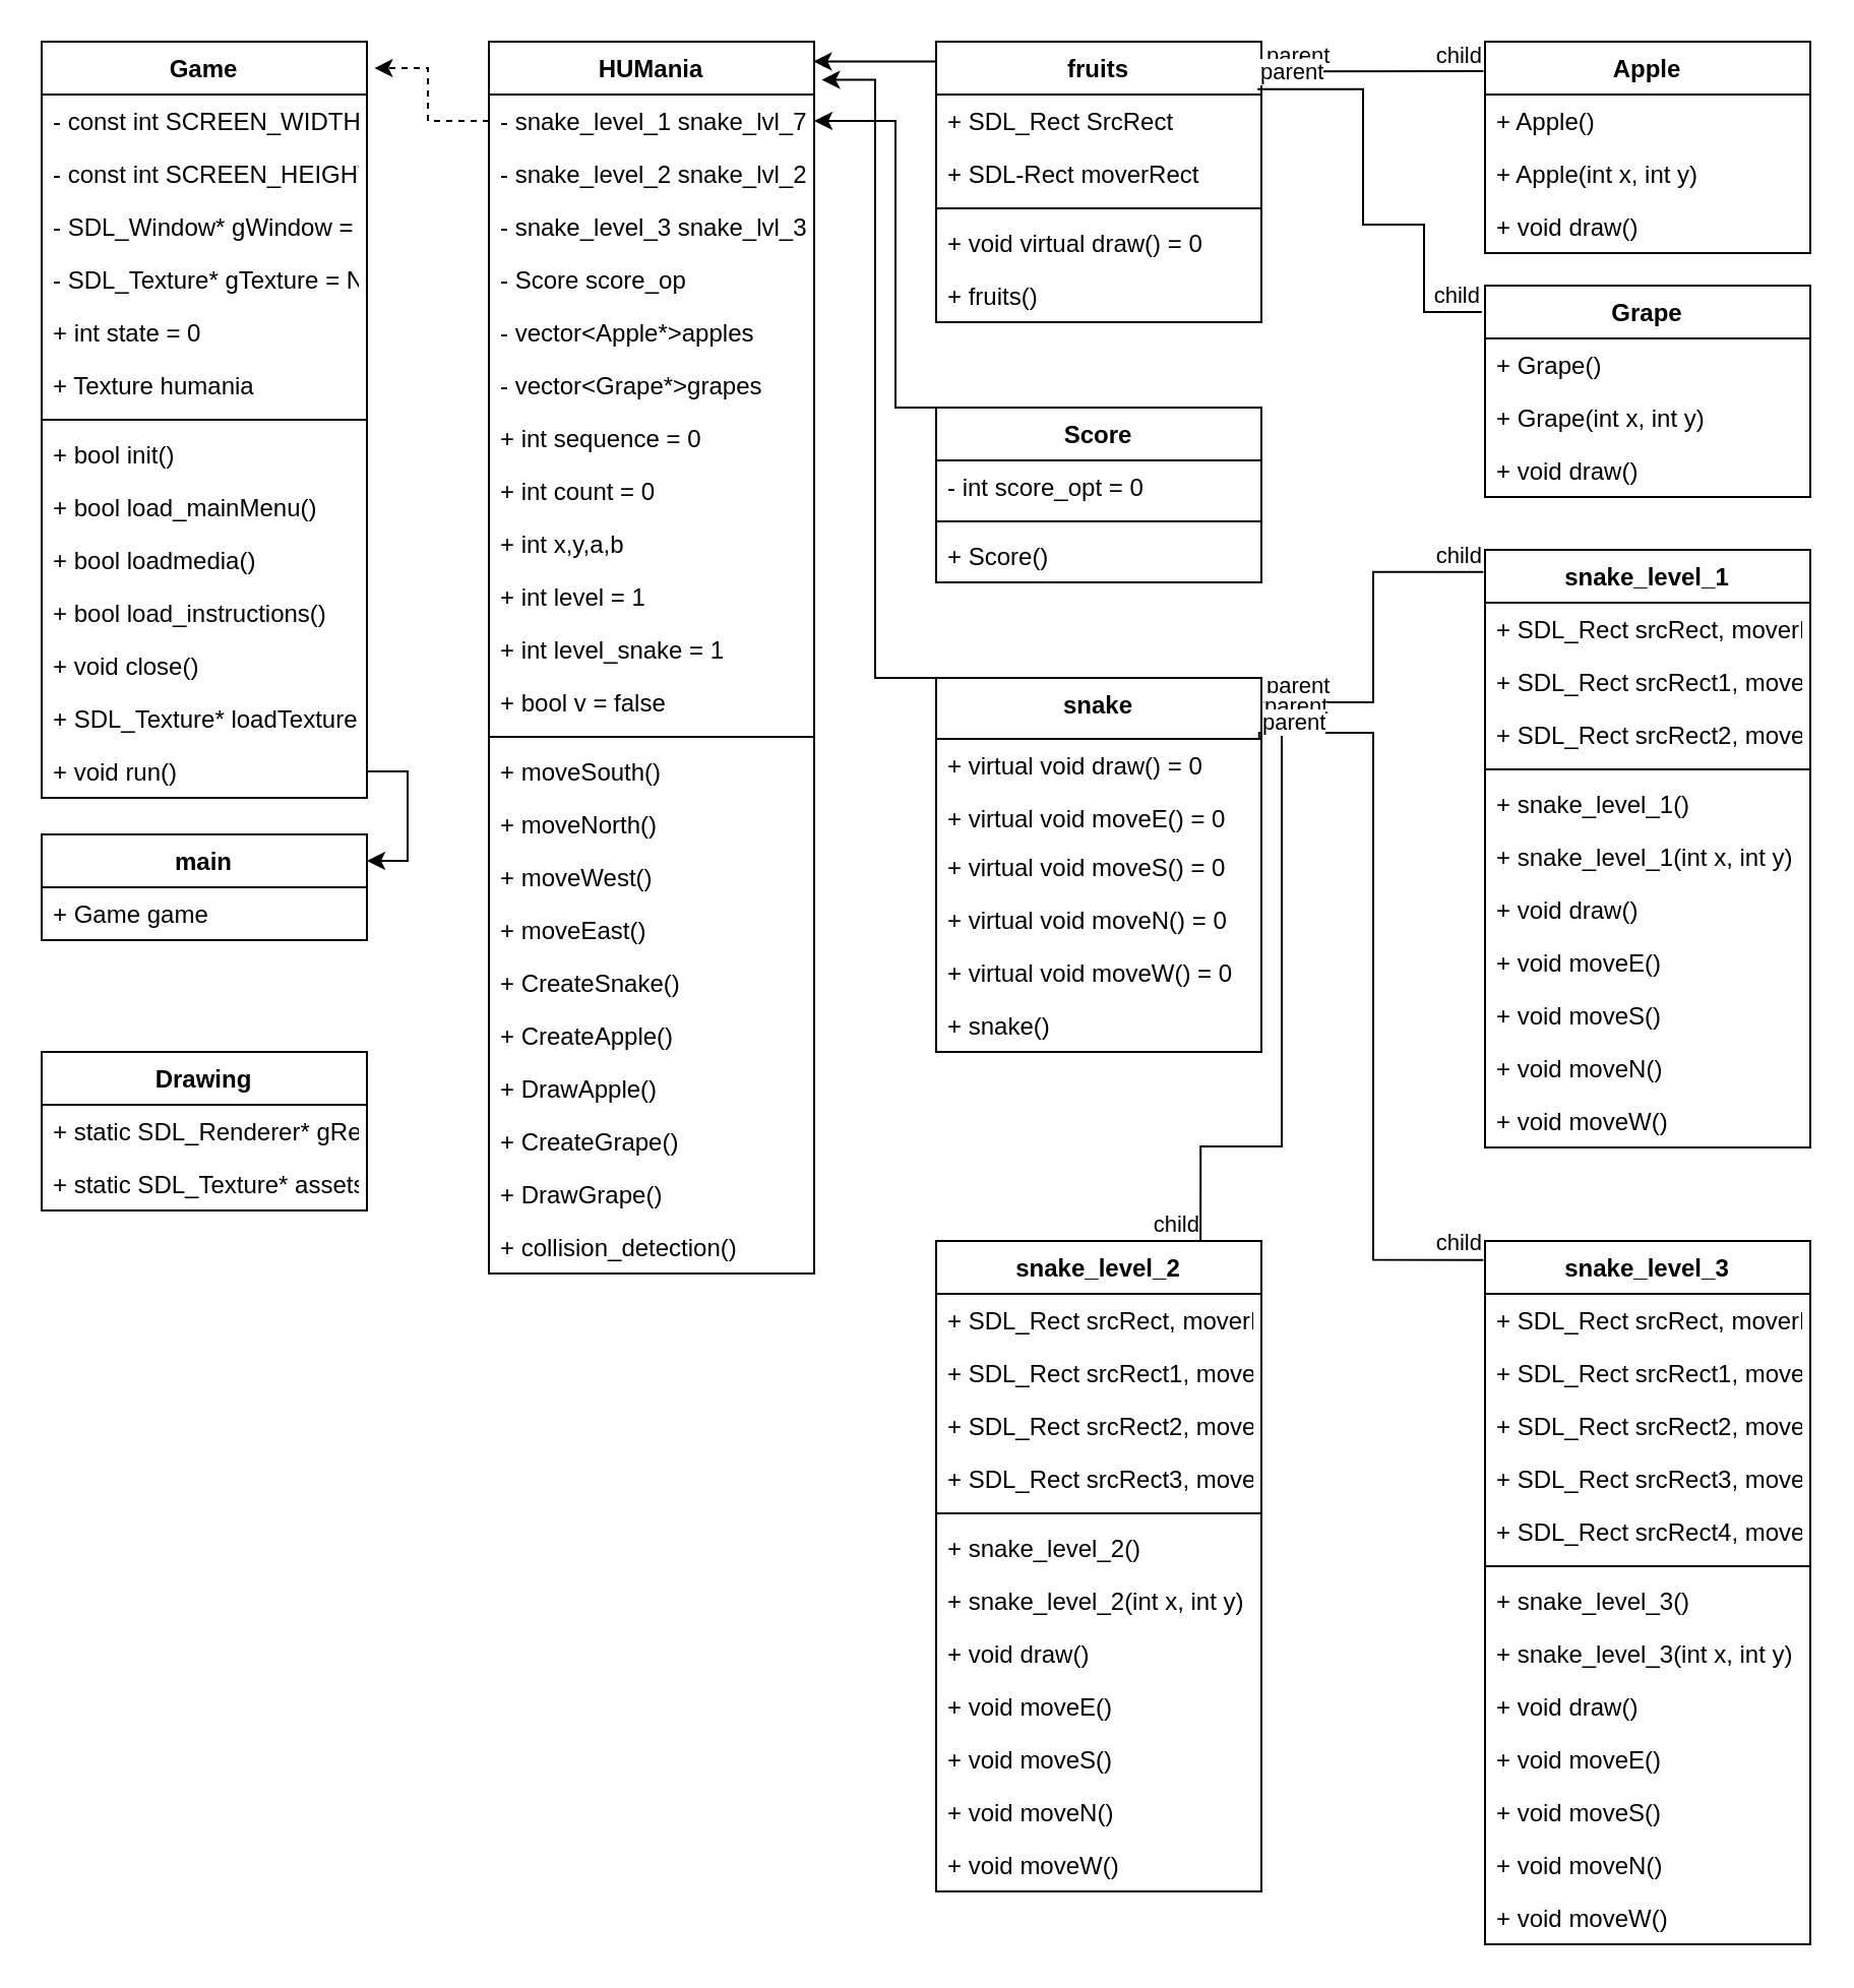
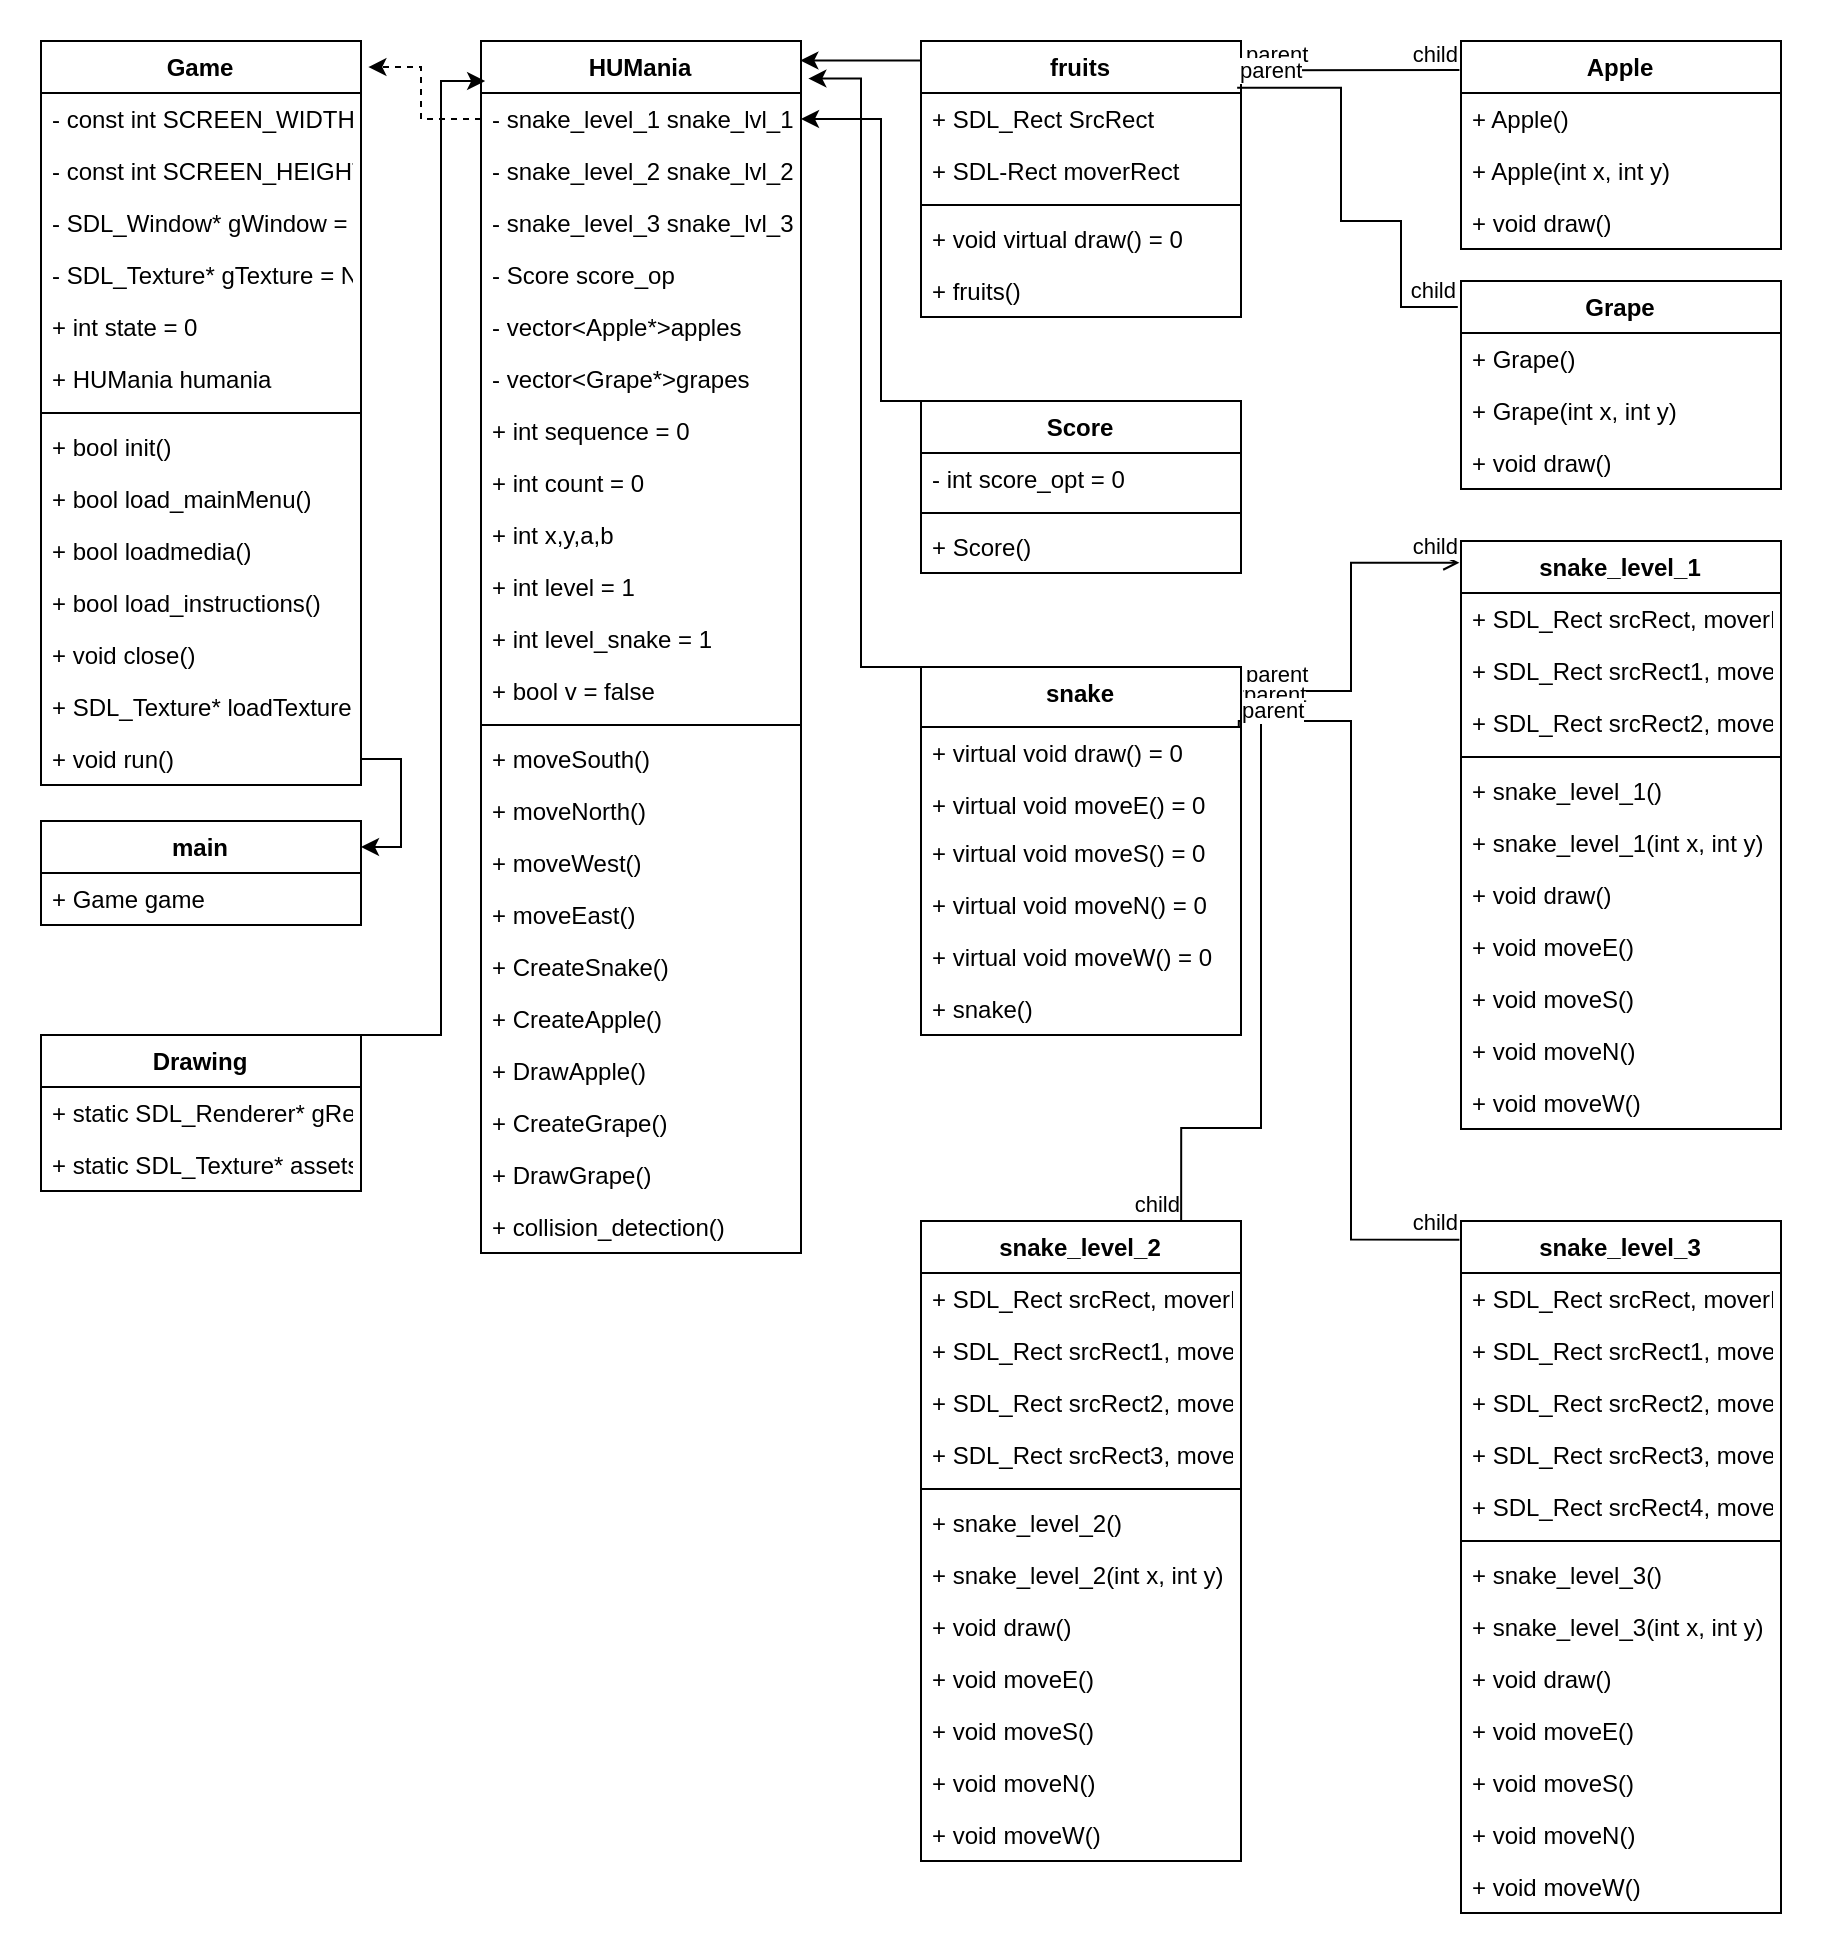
- <mxCell id="3" value="- snake_level_1 snake_lvl_7;" style="text;strokeColor=none;fillColor=none;align=left;verticalAlign=top;spacingLeft=4;spacingRight=4;overflow=hidden;rotatable=0;points=[[0,0.5],[1,0.5]];portConstraint=eastwest;" parent="2" vertex="1"><mxGeometry y="26" width="160" height="26" as="geometry" /></mxCell>
+ <mxCell id="3" value="- snake_level_1 snake_lvl_1;" style="text;strokeColor=none;fillColor=none;align=left;verticalAlign=top;spacingLeft=4;spacingRight=4;overflow=hidden;rotatable=0;points=[[0,0.5],[1,0.5]];portConstraint=eastwest;" parent="2" vertex="1"><mxGeometry y="26" width="160" height="26" as="geometry" /></mxCell>
- <mxCell id="34" value="+ Texture humania" style="text;strokeColor=none;fillColor=none;align=left;verticalAlign=top;spacingLeft=4;spacingRight=4;overflow=hidden;rotatable=0;points=[[0,0.5],[1,0.5]];portConstraint=eastwest;" parent="28" vertex="1"><mxGeometry y="156" width="160" height="26" as="geometry" /></mxCell>
+ <mxCell id="34" value="+ HUMania humania" style="text;strokeColor=none;fillColor=none;align=left;verticalAlign=top;spacingLeft=4;spacingRight=4;overflow=hidden;rotatable=0;points=[[0,0.5],[1,0.5]];portConstraint=eastwest;" parent="28" vertex="1"><mxGeometry y="156" width="160" height="26" as="geometry" /></mxCell>
- <mxCell id="122" value="" style="endArrow=none;html=1;edgeStyle=orthogonalEdgeStyle;rounded=0;exitX=1.008;exitY=0.065;exitDx=0;exitDy=0;exitPerimeter=0;entryX=-0.005;entryY=0.037;entryDx=0;entryDy=0;entryPerimeter=0;" edge="1" parent="1" source="51" target="58"><mxGeometry relative="1" as="geometry"><mxPoint x="450" y="510" as="sourcePoint" /><mxPoint x="610" y="510" as="targetPoint" /></mxGeometry></mxCell>
+ <mxCell id="122" value="" style="endArrow=open;html=1;edgeStyle=orthogonalEdgeStyle;rounded=0;exitX=1.008;exitY=0.065;exitDx=0;exitDy=0;exitPerimeter=0;entryX=-0.005;entryY=0.037;entryDx=0;entryDy=0;entryPerimeter=0;" edge="1" parent="1" source="51" target="58"><mxGeometry relative="1" as="geometry"><mxPoint x="450" y="510" as="sourcePoint" /><mxPoint x="610" y="510" as="targetPoint" /></mxGeometry></mxCell>
+ <mxCell id="105" style="edgeStyle=orthogonalEdgeStyle;rounded=0;orthogonalLoop=1;jettySize=auto;html=1;exitX=1;exitY=0;exitDx=0;exitDy=0;entryX=0.013;entryY=0.033;entryDx=0;entryDy=0;entryPerimeter=0;" edge="1" parent="1" source="106" target="2"><mxGeometry relative="1" as="geometry"><Array as="points"><mxPoint x="220" y="517" /><mxPoint x="220" y="40" /></Array></mxGeometry></mxCell>
